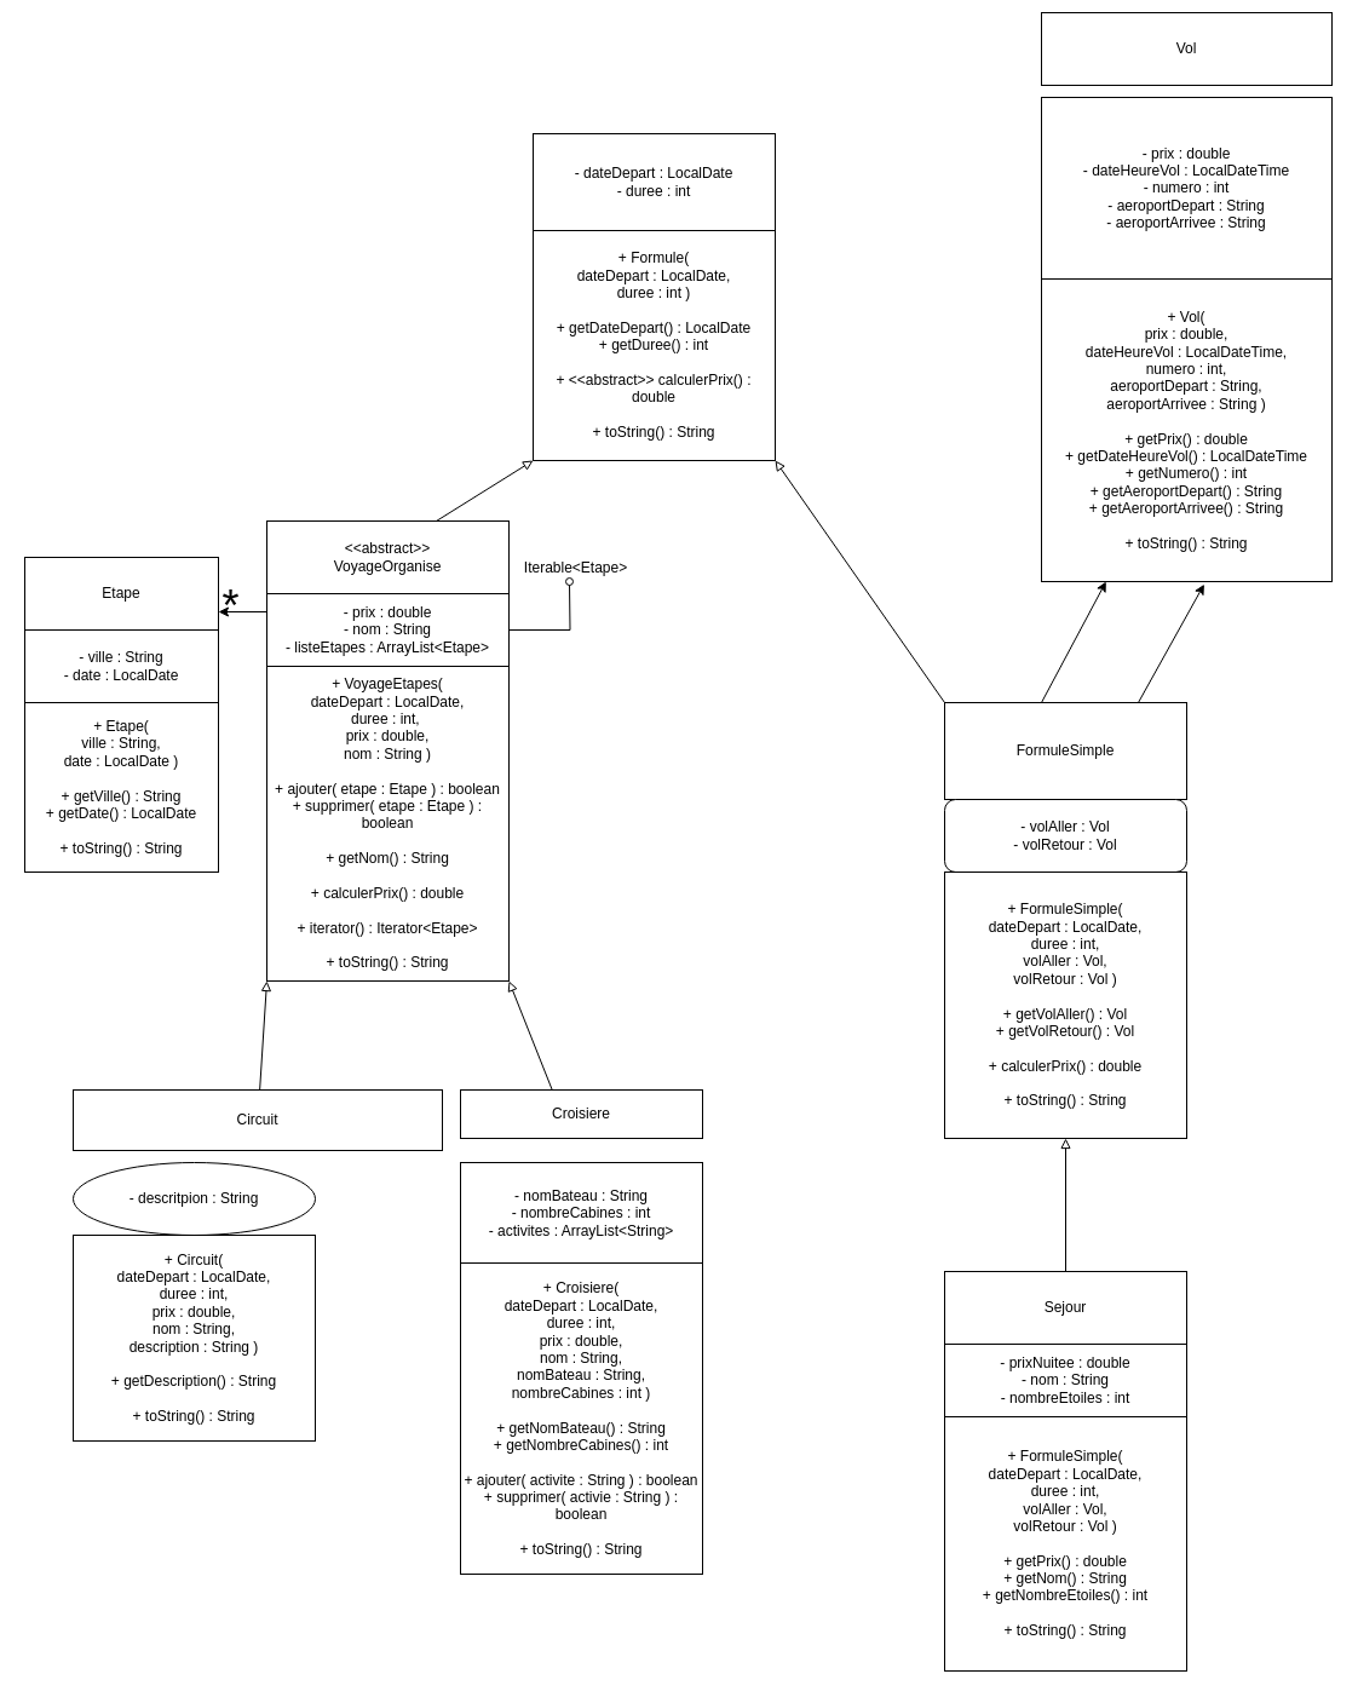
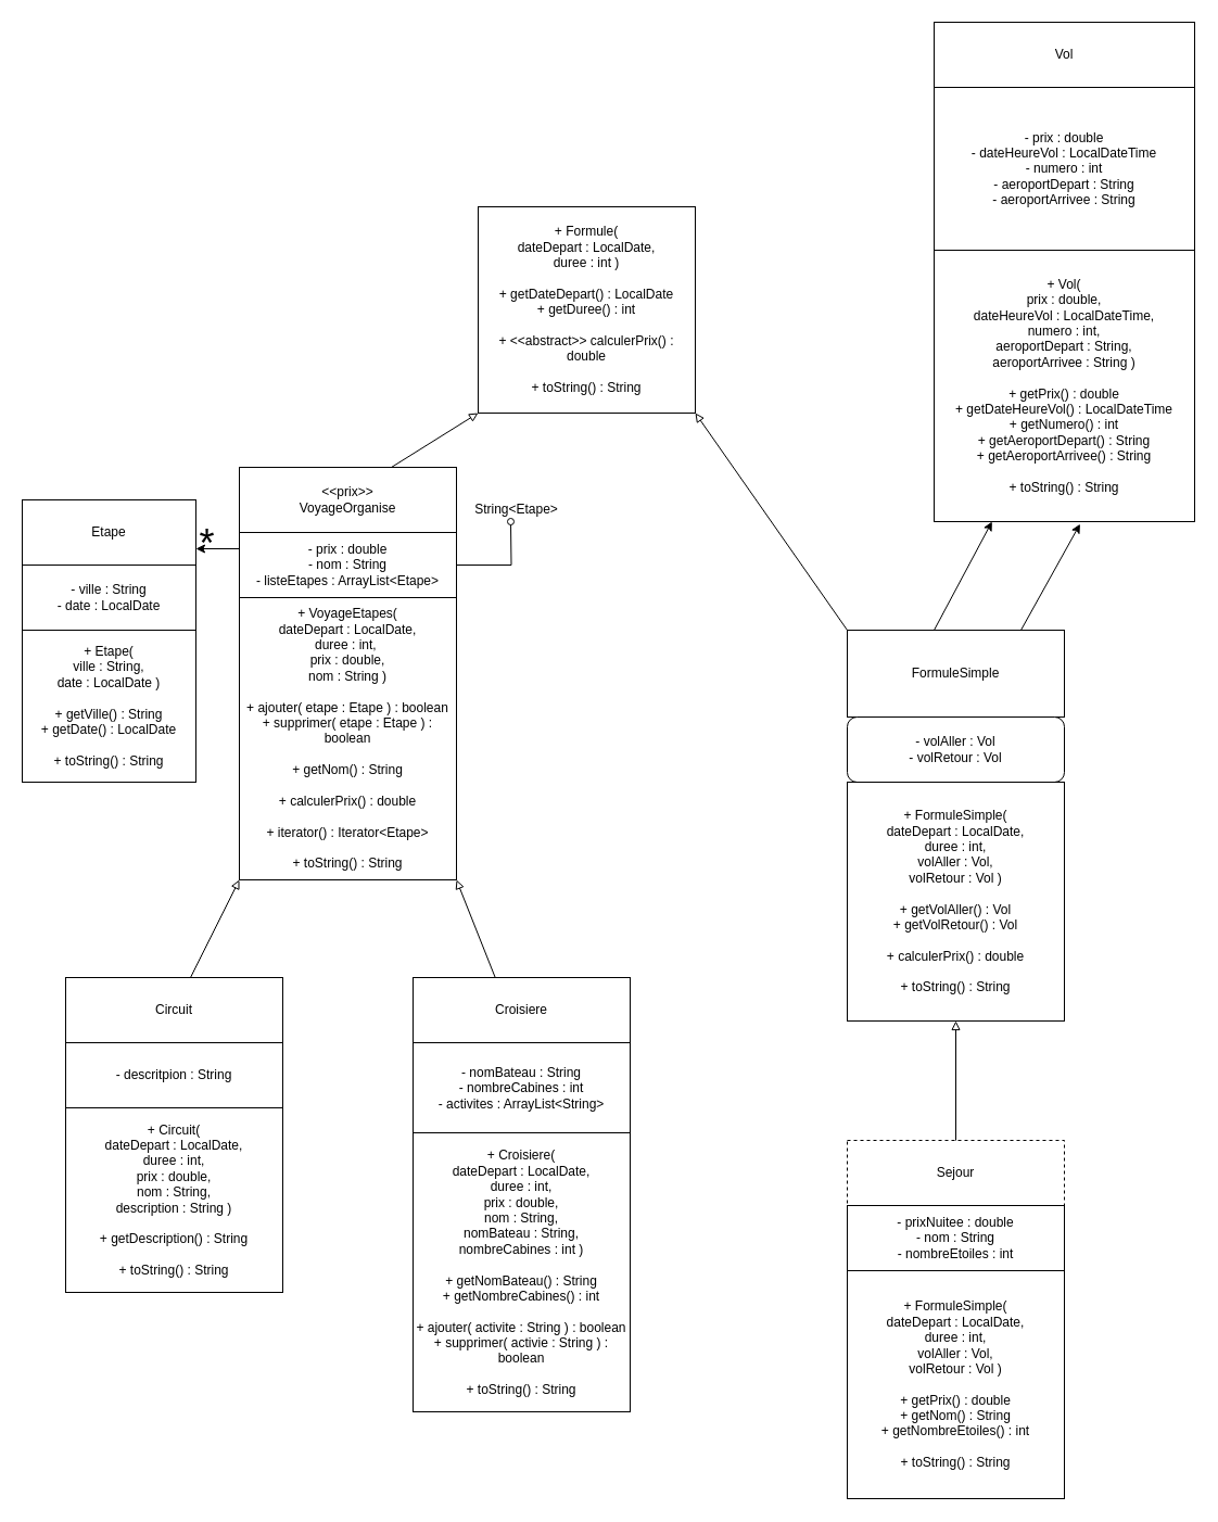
- <mxCell id="26" value="Vol" style="whiteSpace=wrap;html=1;" parent="1" vertex="1"><mxGeometry x="860" y="10" width="240" height="60" as="geometry" /></mxCell>
+ <mxCell id="26" value="Vol" style="whiteSpace=wrap;html=1;" parent="1" vertex="1"><mxGeometry x="860" y="20" width="240" height="60" as="geometry" /></mxCell>
- <mxCell id="2" value="- dateDepart : LocalDate&lt;br&gt;- duree : int" style="whiteSpace=wrap;html=1;" parent="1" vertex="1"><mxGeometry x="440" y="110" width="200" height="80" as="geometry" /></mxCell>
- <mxCell id="13" value="&amp;lt;&amp;lt;abstract&amp;gt;&amp;gt;&lt;br&gt;VoyageOrganise" style="whiteSpace=wrap;html=1;" parent="1" vertex="1"><mxGeometry x="220" y="430" width="200" height="60" as="geometry" /></mxCell>
+ <mxCell id="13" value="&amp;lt;&amp;lt;prix&amp;gt;&amp;gt;&lt;br&gt;VoyageOrganise" style="whiteSpace=wrap;html=1;" parent="1" vertex="1"><mxGeometry x="220" y="430" width="200" height="60" as="geometry" /></mxCell>
- <mxCell id="32" value="&lt;font style=&quot;font-size: 12px;&quot;&gt;Iterable&amp;lt;Etape&amp;gt;&lt;/font&gt;" style="text;html=1;align=center;verticalAlign=middle;resizable=0;points=[];autosize=1;strokeColor=none;fillColor=none;fontSize=36;" parent="1" vertex="1"><mxGeometry x="420" y="430" width="110" height="60" as="geometry" /></mxCell>
+ <mxCell id="32" value="&lt;font style=&quot;font-size: 12px;&quot;&gt;String&amp;lt;Etape&amp;gt;&lt;/font&gt;" style="text;html=1;align=center;verticalAlign=middle;resizable=0;points=[];autosize=1;strokeColor=none;fillColor=none;fontSize=36;" parent="1" vertex="1"><mxGeometry x="420" y="430" width="110" height="60" as="geometry" /></mxCell>
- <mxCell id="6" value="Croisiere" style="whiteSpace=wrap;html=1;" parent="1" vertex="1"><mxGeometry x="380" y="900" width="200" height="40" as="geometry" /></mxCell>
+ <mxCell id="6" value="Croisiere" style="whiteSpace=wrap;html=1;" parent="1" vertex="1"><mxGeometry x="380" y="900" width="200" height="60" as="geometry" /></mxCell>
- <mxCell id="5" value="Circuit" style="whiteSpace=wrap;html=1;" parent="1" vertex="1"><mxGeometry x="60" y="900" width="305" height="50" as="geometry" /></mxCell>
+ <mxCell id="5" value="Circuit" style="whiteSpace=wrap;html=1;" parent="1" vertex="1"><mxGeometry x="60" y="900" width="200" height="60" as="geometry" /></mxCell>
- <mxCell id="21" value="- descritpion : String" style="ellipse;whiteSpace=wrap;html=1;" parent="1" vertex="1"><mxGeometry x="60" y="960" width="200" height="60" as="geometry" /></mxCell>
+ <mxCell id="21" value="- descritpion : String" style="whiteSpace=wrap;html=1;" parent="1" vertex="1"><mxGeometry x="60" y="960" width="200" height="60" as="geometry" /></mxCell>
- <mxCell id="7" value="Sejour" style="whiteSpace=wrap;html=1;" parent="1" vertex="1"><mxGeometry x="780" y="1050" width="200" height="60" as="geometry" /></mxCell>
+ <mxCell id="7" value="Sejour" style="whiteSpace=wrap;html=1;dashed=1;" parent="1" vertex="1"><mxGeometry x="780" y="1050" width="200" height="60" as="geometry" /></mxCell>
